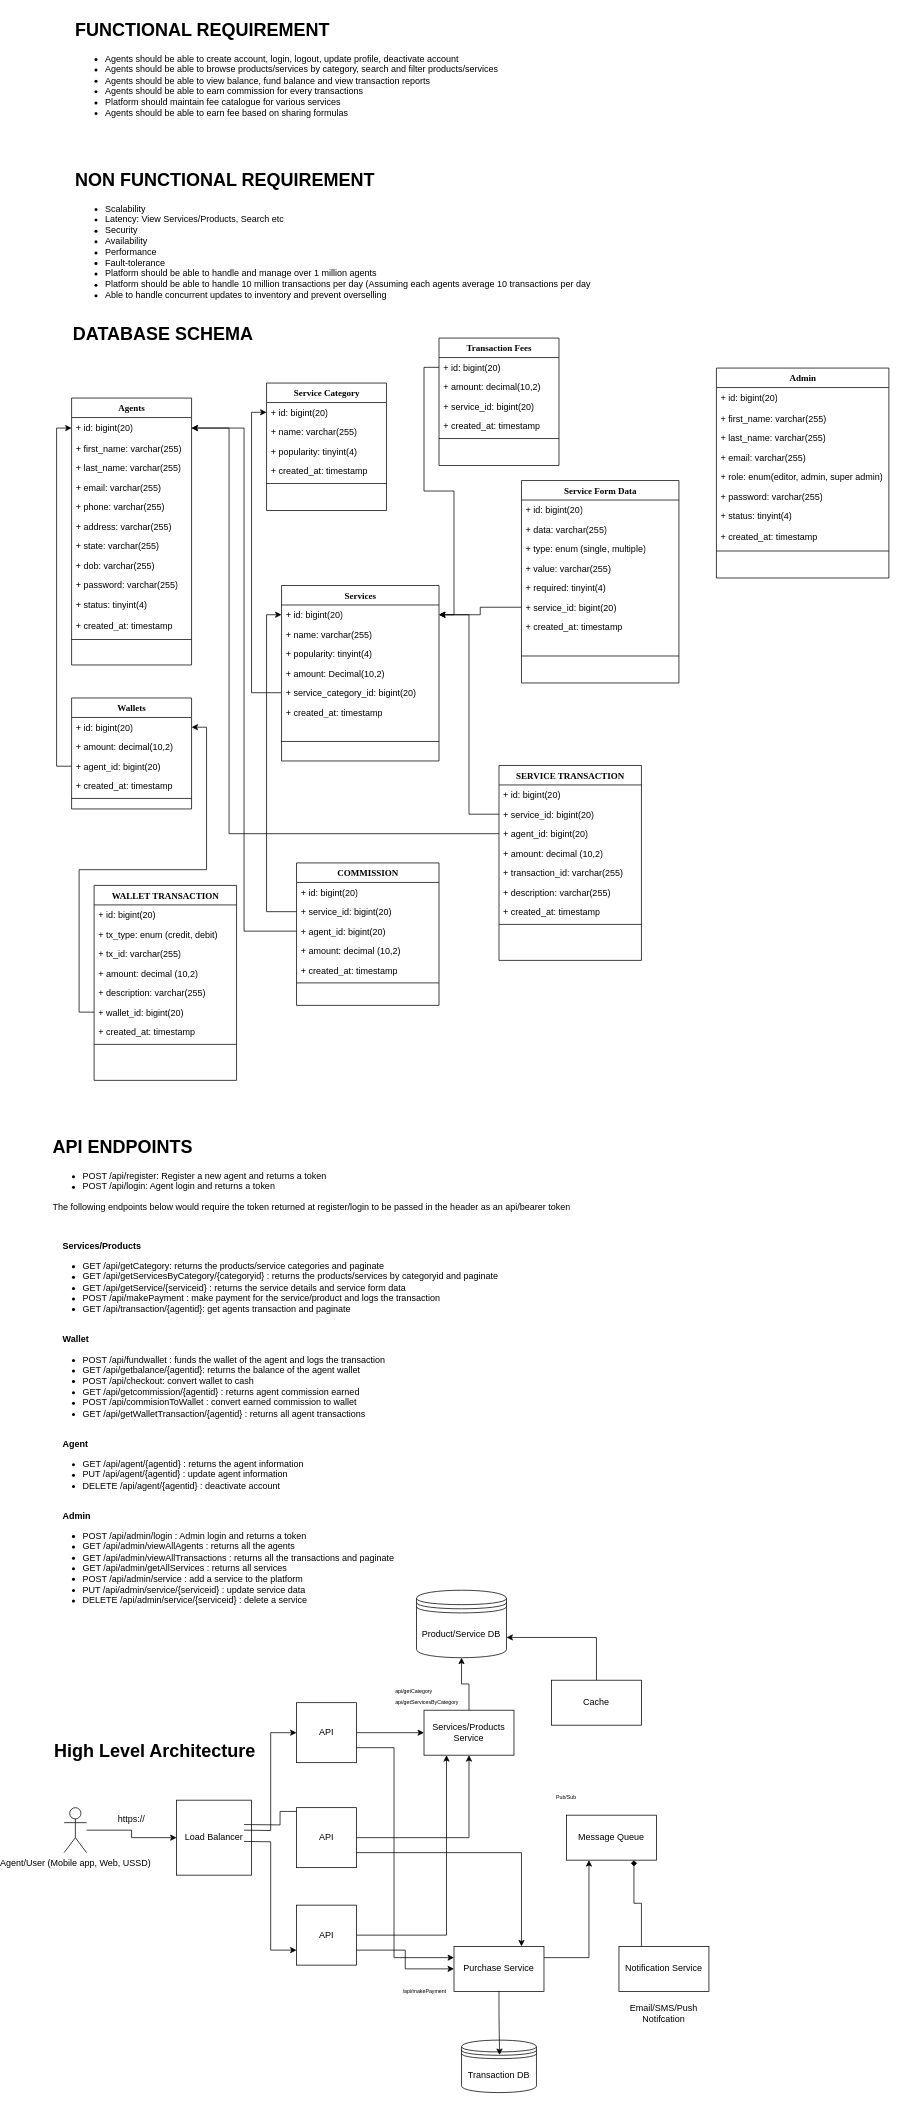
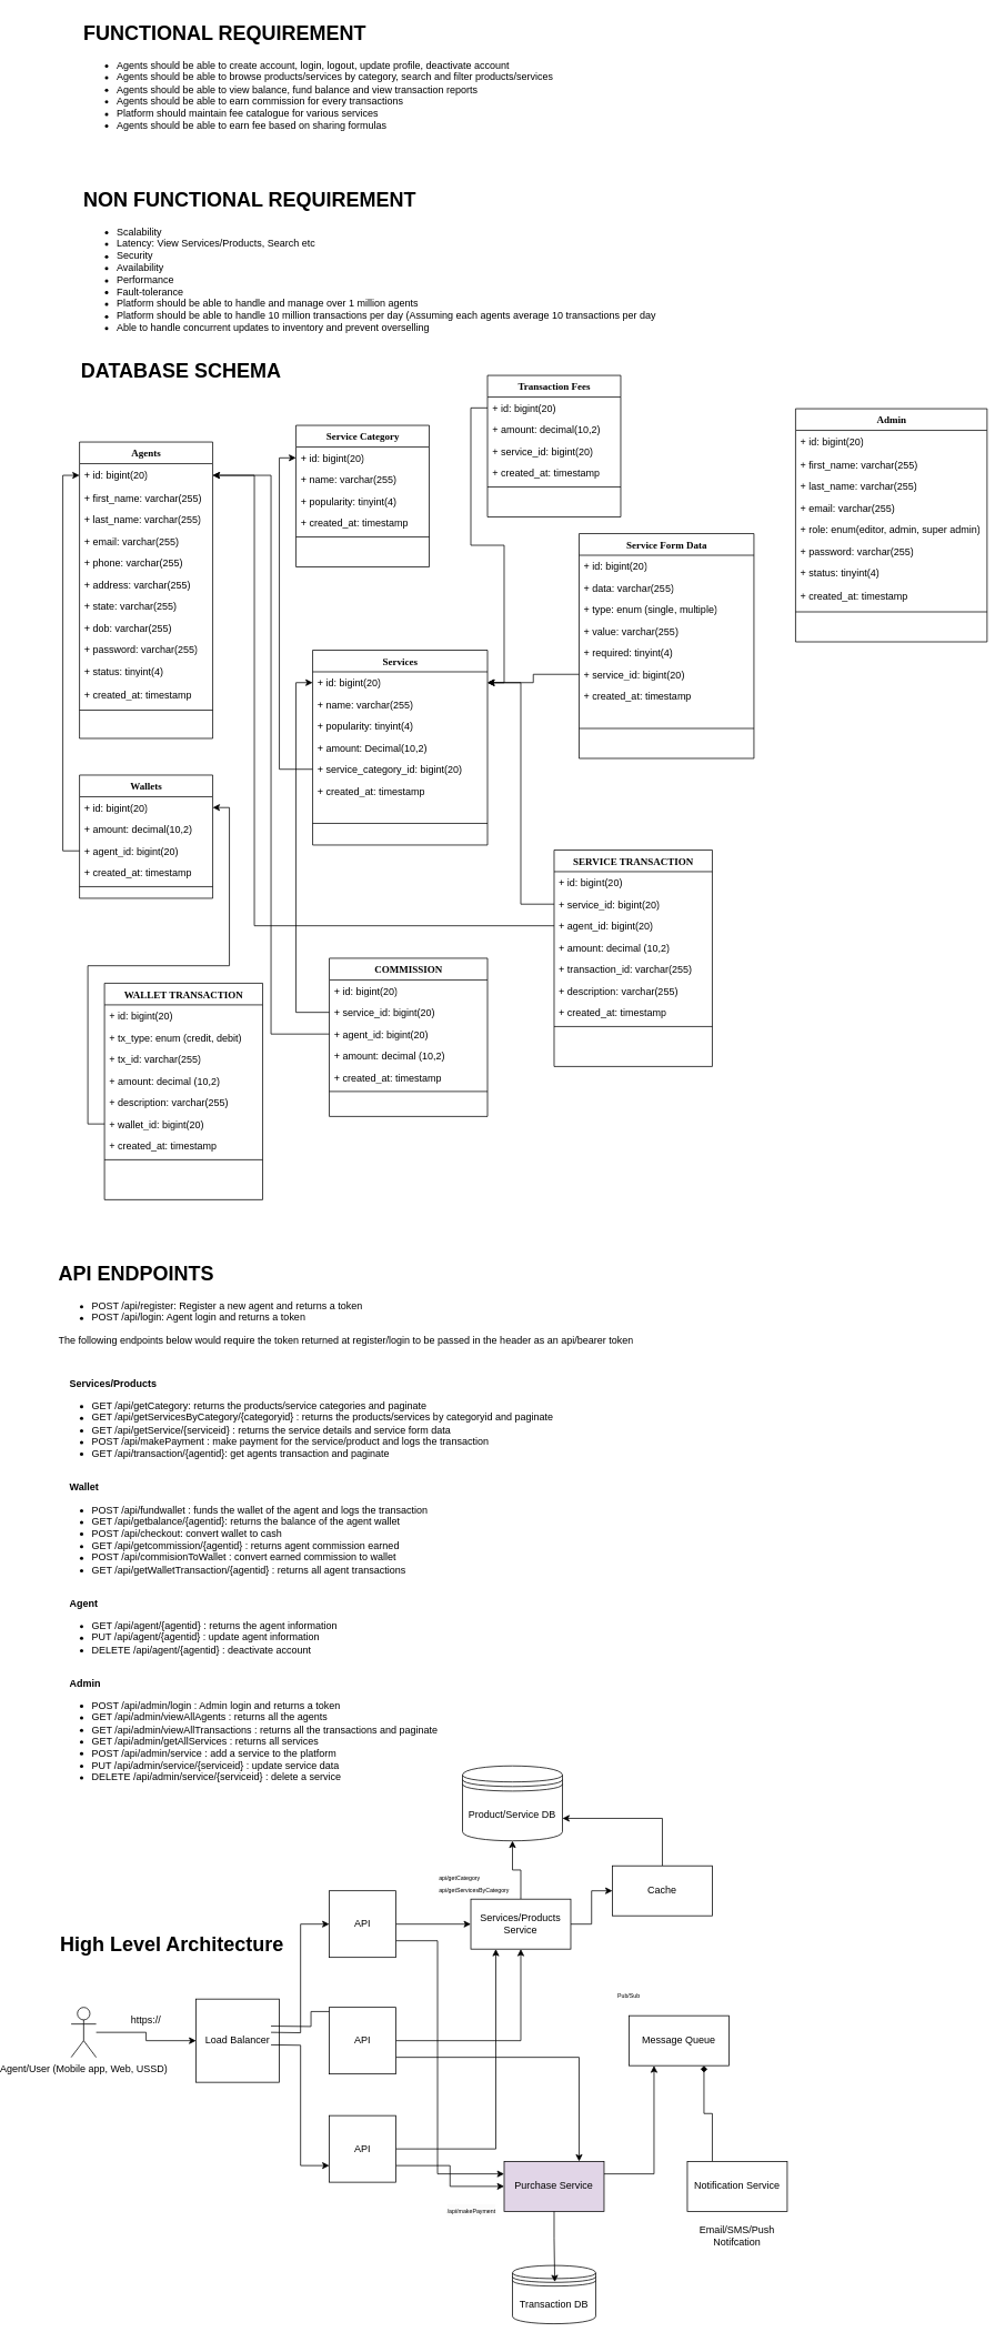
+ <mxCell id="125" style="edgeStyle=orthogonalEdgeStyle;rounded=0;orthogonalLoop=1;jettySize=auto;html=1;exitX=1;exitY=0.5;exitDx=0;exitDy=0;entryX=0;entryY=0.5;entryDx=0;entryDy=0;" parent="1" source="127" target="117" edge="1"><mxGeometry relative="1" as="geometry" /></mxCell>
- <mxCell id="119" value="Purchase Service" style="rounded=0;whiteSpace=wrap;html=1;" parent="1" vertex="1"><mxGeometry x="560" y="2595" width="120" height="60" as="geometry" /></mxCell>
+ <mxCell id="119" value="Purchase Service" style="rounded=0;whiteSpace=wrap;html=1;fillColor=#e1d5e7;" parent="1" vertex="1"><mxGeometry x="560" y="2595" width="120" height="60" as="geometry" /></mxCell>
